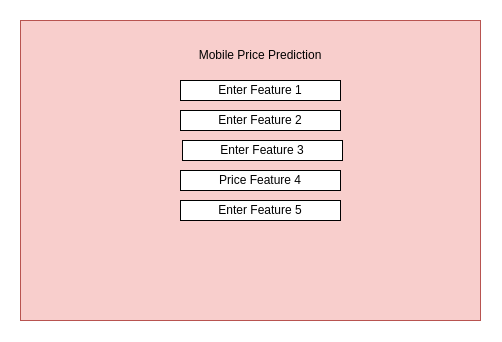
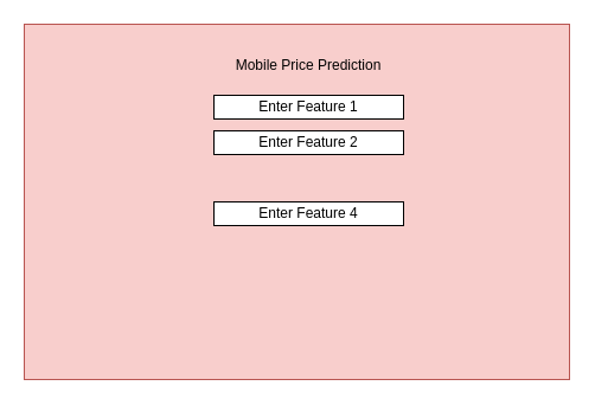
- <mxCell id="6" value="Enter Feature 3" style="whiteSpace=wrap;html=1;" vertex="1" parent="1"><mxGeometry x="182" y="140" width="160" height="20" as="geometry" /></mxCell>
- <mxCell id="7" value="Price Feature 4" style="whiteSpace=wrap;html=1;" vertex="1" parent="1"><mxGeometry x="180" y="170" width="160" height="20" as="geometry" /></mxCell>
+ <mxCell id="7" value="Enter Feature 4" style="whiteSpace=wrap;html=1;" vertex="1" parent="1"><mxGeometry x="180" y="170" width="160" height="20" as="geometry" /></mxCell>
- <mxCell id="8" value="Enter Feature 5" style="whiteSpace=wrap;html=1;" vertex="1" parent="1"><mxGeometry x="180" y="200" width="160" height="20" as="geometry" /></mxCell>
